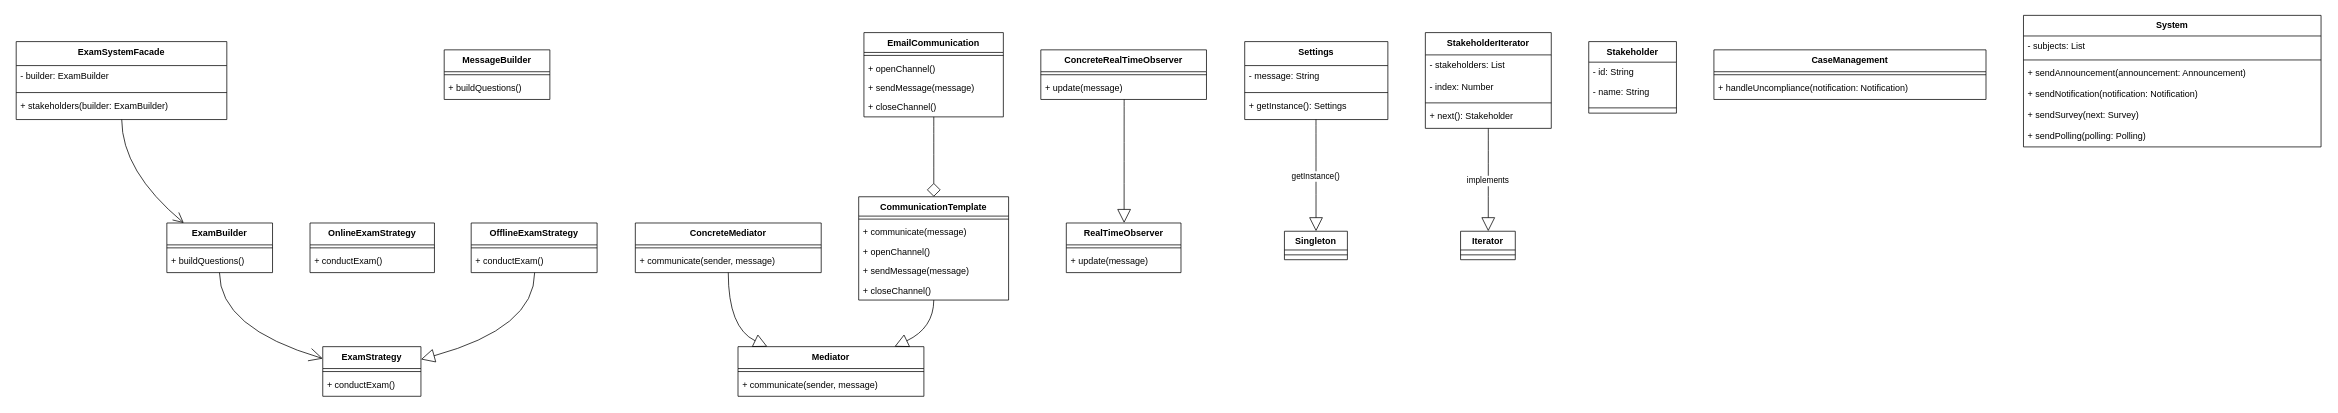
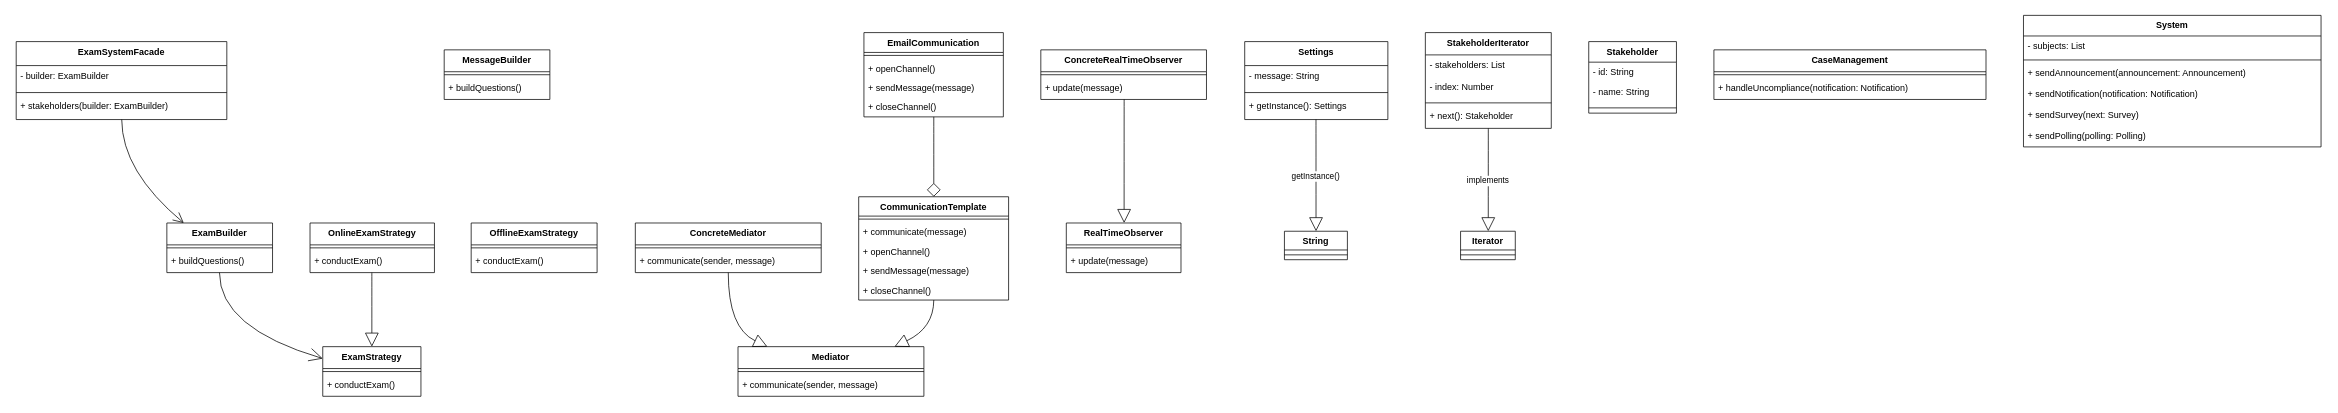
- <mxCell id="67" value="Singleton" style="swimlane;fontStyle=1;align=center;verticalAlign=top;childLayout=stackLayout;horizontal=1;startSize=25;horizontalStack=0;resizeParent=1;resizeParentMax=0;resizeLast=0;collapsible=0;marginBottom=0;" parent="1" vertex="1"><mxGeometry x="1712" y="308" width="84" height="38" as="geometry" /></mxCell>
+ <mxCell id="67" value="String" style="swimlane;fontStyle=1;align=center;verticalAlign=top;childLayout=stackLayout;horizontal=1;startSize=25;horizontalStack=0;resizeParent=1;resizeParentMax=0;resizeLast=0;collapsible=0;marginBottom=0;" parent="1" vertex="1"><mxGeometry x="1712" y="308" width="84" height="38" as="geometry" /></mxCell>
+ <mxCell id="75" value="" style="curved=1;startArrow=none;endArrow=block;endSize=16;endFill=0;exitX=0.497;exitY=0.994;entryX=0.5;entryY=0;rounded=0;" parent="1" source="19" target="16" edge="1"><mxGeometry relative="1" as="geometry"><Array as="points" /></mxGeometry></mxCell>
- <mxCell id="76" value="" style="curved=1;startArrow=none;endArrow=block;endSize=16;endFill=0;exitX=0.504;exitY=0.994;entryX=0.999;entryY=0.257;rounded=0;" parent="1" source="22" target="16" edge="1"><mxGeometry relative="1" as="geometry"><Array as="points"><mxPoint x="712" y="437" /></Array></mxGeometry></mxCell>
